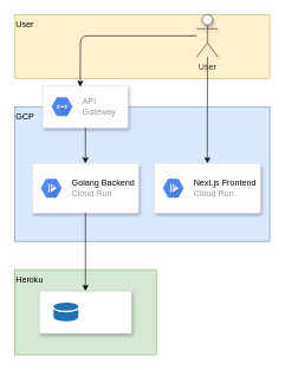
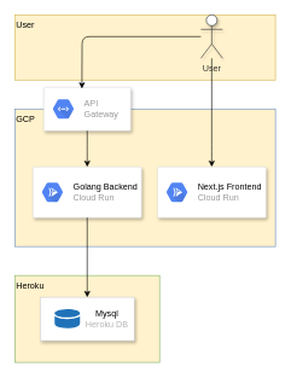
- <mxCell id="3" value="GCP" style="rounded=0;whiteSpace=wrap;html=1;fillColor=#dae8fc;strokeColor=#6c8ebf;verticalAlign=top;align=left;" parent="1" vertex="1"><mxGeometry x="20" y="150" width="360" height="190" as="geometry" /></mxCell>
+ <mxCell id="3" value="GCP" style="rounded=0;whiteSpace=wrap;html=1;fillColor=#fff2cc;strokeColor=#6c8ebf;verticalAlign=top;align=left;" parent="1" vertex="1"><mxGeometry x="20" y="150" width="360" height="190" as="geometry" /></mxCell>
- <mxCell id="10" value="Heroku" style="rounded=0;whiteSpace=wrap;html=1;fillColor=#d5e8d4;strokeColor=#82b366;align=left;verticalAlign=top;" parent="1" vertex="1"><mxGeometry x="20" y="380" width="200" height="120" as="geometry" /></mxCell>
+ <mxCell id="10" value="Heroku" style="rounded=0;whiteSpace=wrap;html=1;fillColor=#fff2cc;strokeColor=#82b366;align=left;verticalAlign=top;" parent="1" vertex="1"><mxGeometry x="20" y="380" width="200" height="120" as="geometry" /></mxCell>
+ <mxCell id="14" value="Mysql&lt;br&gt;&lt;font color=&quot;#b3b3b3&quot;&gt;Heroku DB&lt;/font&gt;" style="text;html=1;strokeColor=none;fillColor=none;align=center;verticalAlign=middle;whiteSpace=wrap;rounded=0;" parent="11" vertex="1"><mxGeometry x="55" y="14.5" width="75" height="30" as="geometry" /></mxCell>
